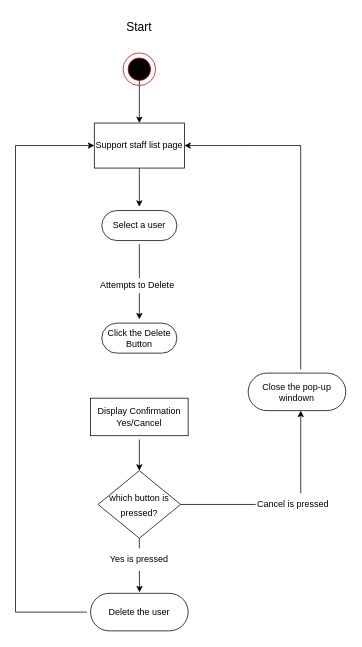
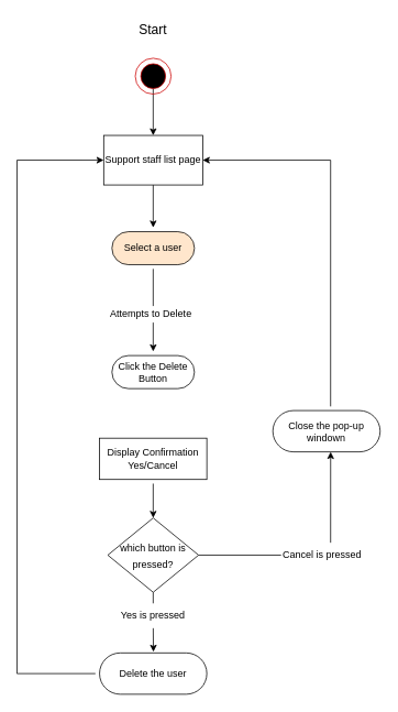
- <mxCell id="20" value="Select a user" style="rounded=1;whiteSpace=wrap;html=1;perimeterSpacing=5;arcSize=50;" vertex="1" parent="1"><mxGeometry x="135" y="280" width="100" height="40" as="geometry" /></mxCell>
+ <mxCell id="20" value="Select a user" style="rounded=1;whiteSpace=wrap;html=1;perimeterSpacing=5;arcSize=50;fillColor=#ffe6cc;" vertex="1" parent="1"><mxGeometry x="135" y="280" width="100" height="40" as="geometry" /></mxCell>
